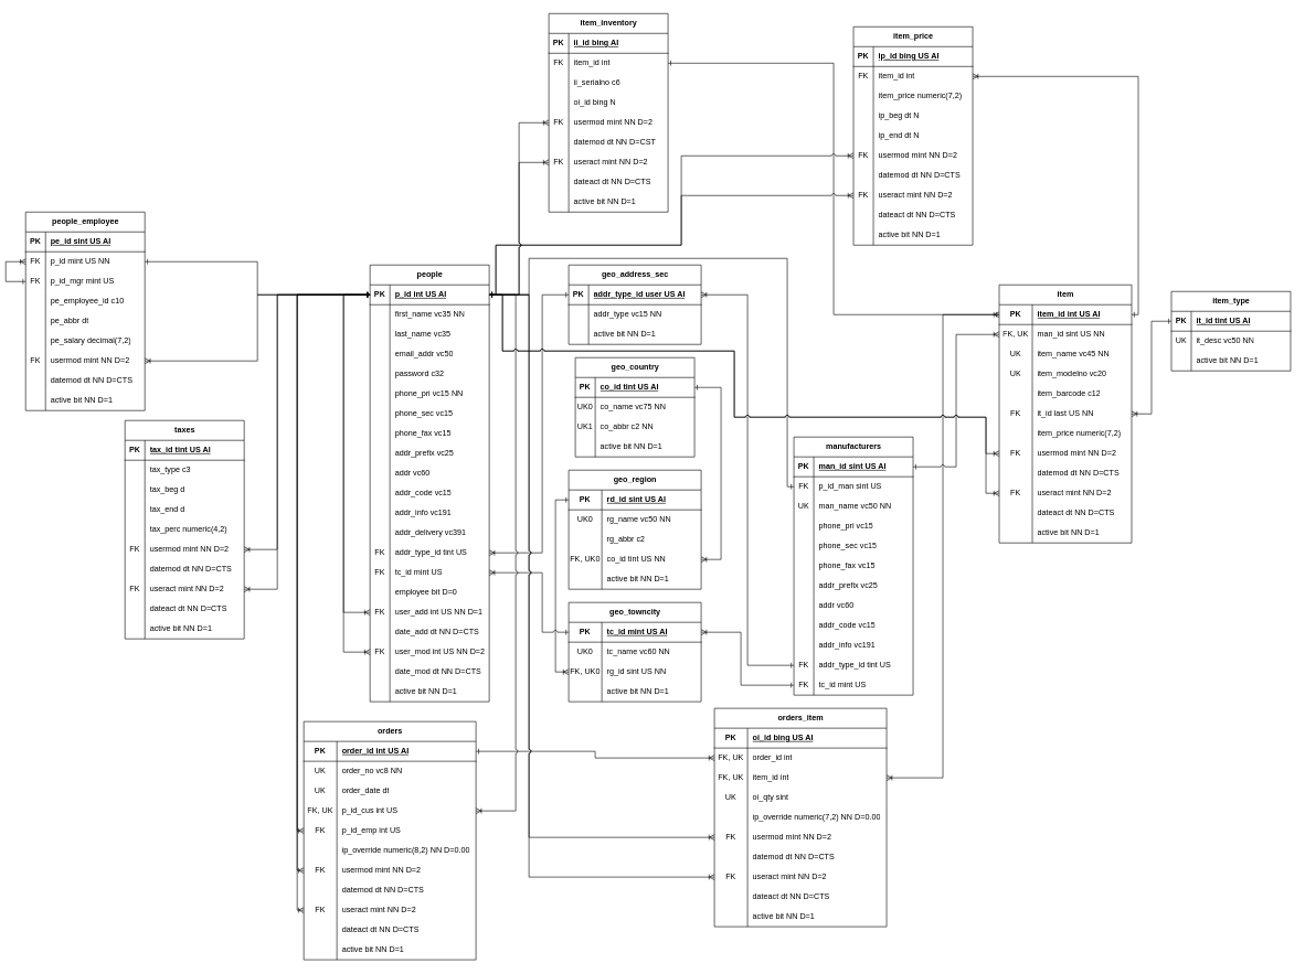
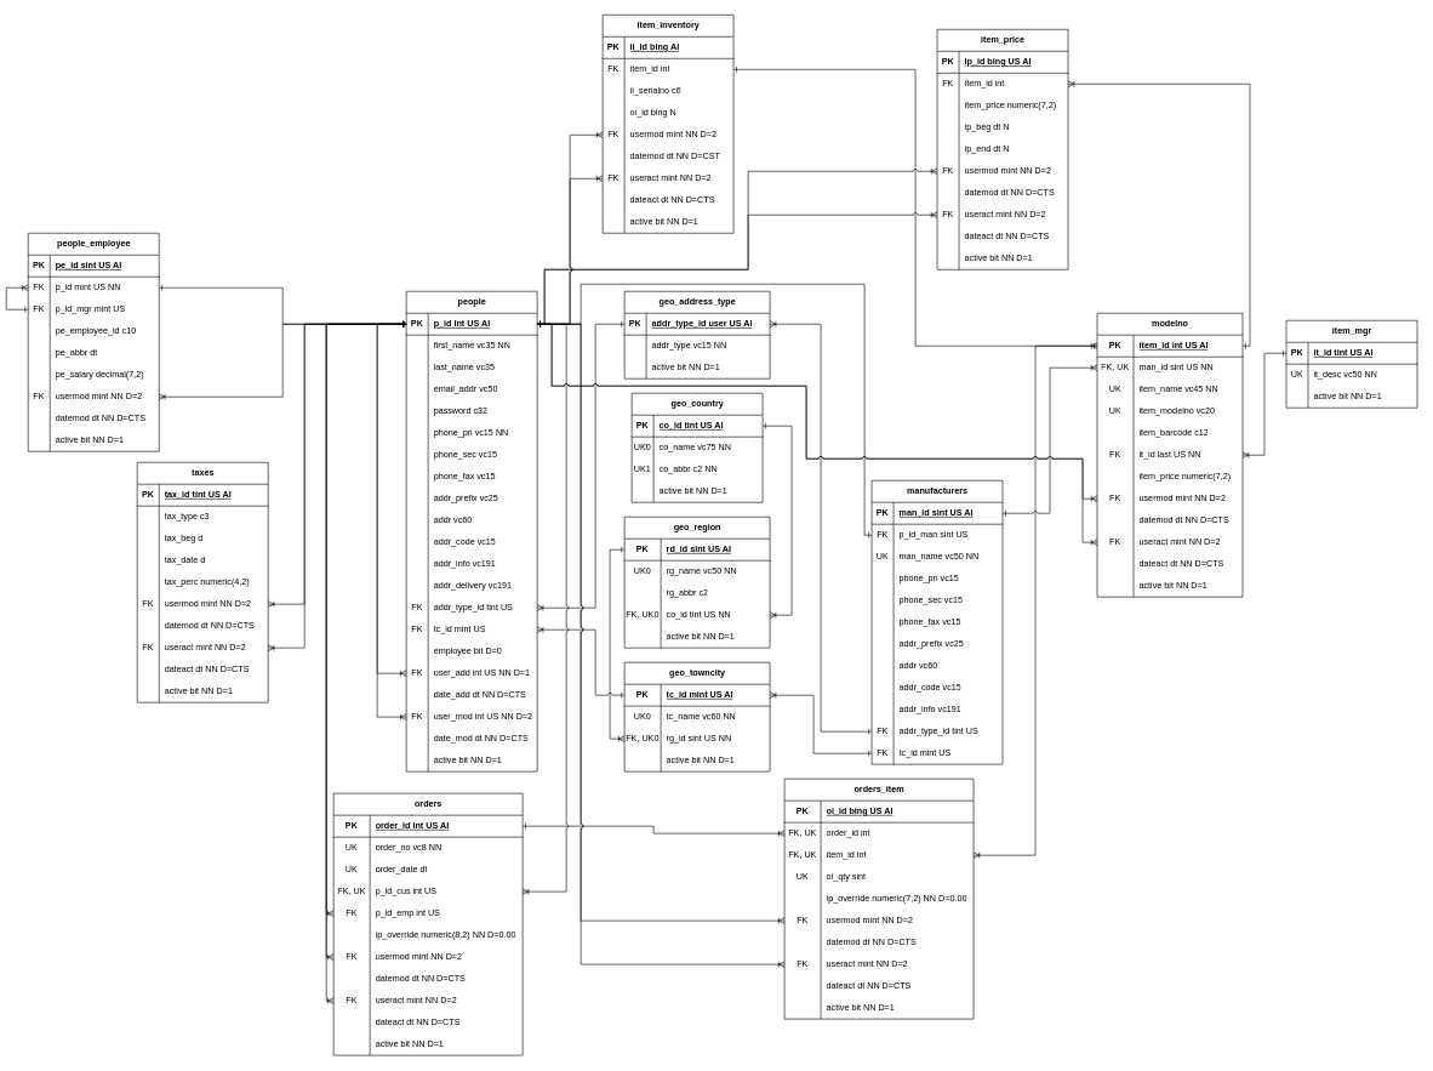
- <mxCell id="68" value="geo_address_sec" style="shape=table;startSize=30;container=1;collapsible=1;childLayout=tableLayout;fixedRows=1;rowLines=0;fontStyle=1;align=center;resizeLast=1;html=1;" parent="1" vertex="1"><mxGeometry x="840" y="400" width="200" height="120" as="geometry" /></mxCell>
+ <mxCell id="68" value="geo_address_type" style="shape=table;startSize=30;container=1;collapsible=1;childLayout=tableLayout;fixedRows=1;rowLines=0;fontStyle=1;align=center;resizeLast=1;html=1;" parent="1" vertex="1"><mxGeometry x="840" y="400" width="200" height="120" as="geometry" /></mxCell>
- <mxCell id="200" value="item" style="shape=table;startSize=30;container=1;collapsible=1;childLayout=tableLayout;fixedRows=1;rowLines=0;fontStyle=1;align=center;resizeLast=1;html=1;" vertex="1" parent="1"><mxGeometry x="1490" y="430" width="200" height="390" as="geometry" /></mxCell>
+ <mxCell id="200" value="modelno" style="shape=table;startSize=30;container=1;collapsible=1;childLayout=tableLayout;fixedRows=1;rowLines=0;fontStyle=1;align=center;resizeLast=1;html=1;" vertex="1" parent="1"><mxGeometry x="1490" y="430" width="200" height="390" as="geometry" /></mxCell>
- <mxCell id="190" value="item_type" style="shape=table;startSize=30;container=1;collapsible=1;childLayout=tableLayout;fixedRows=1;rowLines=0;fontStyle=1;align=center;resizeLast=1;html=1;" vertex="1" parent="1"><mxGeometry x="1750" y="440" width="180" height="120" as="geometry" /></mxCell>
+ <mxCell id="190" value="item_mgr" style="shape=table;startSize=30;container=1;collapsible=1;childLayout=tableLayout;fixedRows=1;rowLines=0;fontStyle=1;align=center;resizeLast=1;html=1;" vertex="1" parent="1"><mxGeometry x="1750" y="440" width="180" height="120" as="geometry" /></mxCell>
- <mxCell id="308" value="tax_end d" style="shape=partialRectangle;connectable=0;fillColor=none;top=0;left=0;bottom=0;right=0;align=left;spacingLeft=6;overflow=hidden;whiteSpace=wrap;html=1;" vertex="1" parent="306"><mxGeometry x="30" width="150" height="30" as="geometry"><mxRectangle width="150" height="30" as="alternateBounds" /></mxGeometry></mxCell>
+ <mxCell id="308" value="tax_date d" style="shape=partialRectangle;connectable=0;fillColor=none;top=0;left=0;bottom=0;right=0;align=left;spacingLeft=6;overflow=hidden;whiteSpace=wrap;html=1;" vertex="1" parent="306"><mxGeometry x="30" width="150" height="30" as="geometry"><mxRectangle width="150" height="30" as="alternateBounds" /></mxGeometry></mxCell>
- <mxCell id="41" value="addr_delivery vc391" style="shape=partialRectangle;connectable=0;fillColor=none;top=0;left=0;bottom=0;right=0;align=left;spacingLeft=6;overflow=hidden;whiteSpace=wrap;html=1;" parent="39" vertex="1"><mxGeometry x="30" width="150" height="30" as="geometry"><mxRectangle width="150" height="30" as="alternateBounds" /></mxGeometry></mxCell>
+ <mxCell id="41" value="addr_delivery vc191" style="shape=partialRectangle;connectable=0;fillColor=none;top=0;left=0;bottom=0;right=0;align=left;spacingLeft=6;overflow=hidden;whiteSpace=wrap;html=1;" parent="39" vertex="1"><mxGeometry x="30" width="150" height="30" as="geometry"><mxRectangle width="150" height="30" as="alternateBounds" /></mxGeometry></mxCell>
